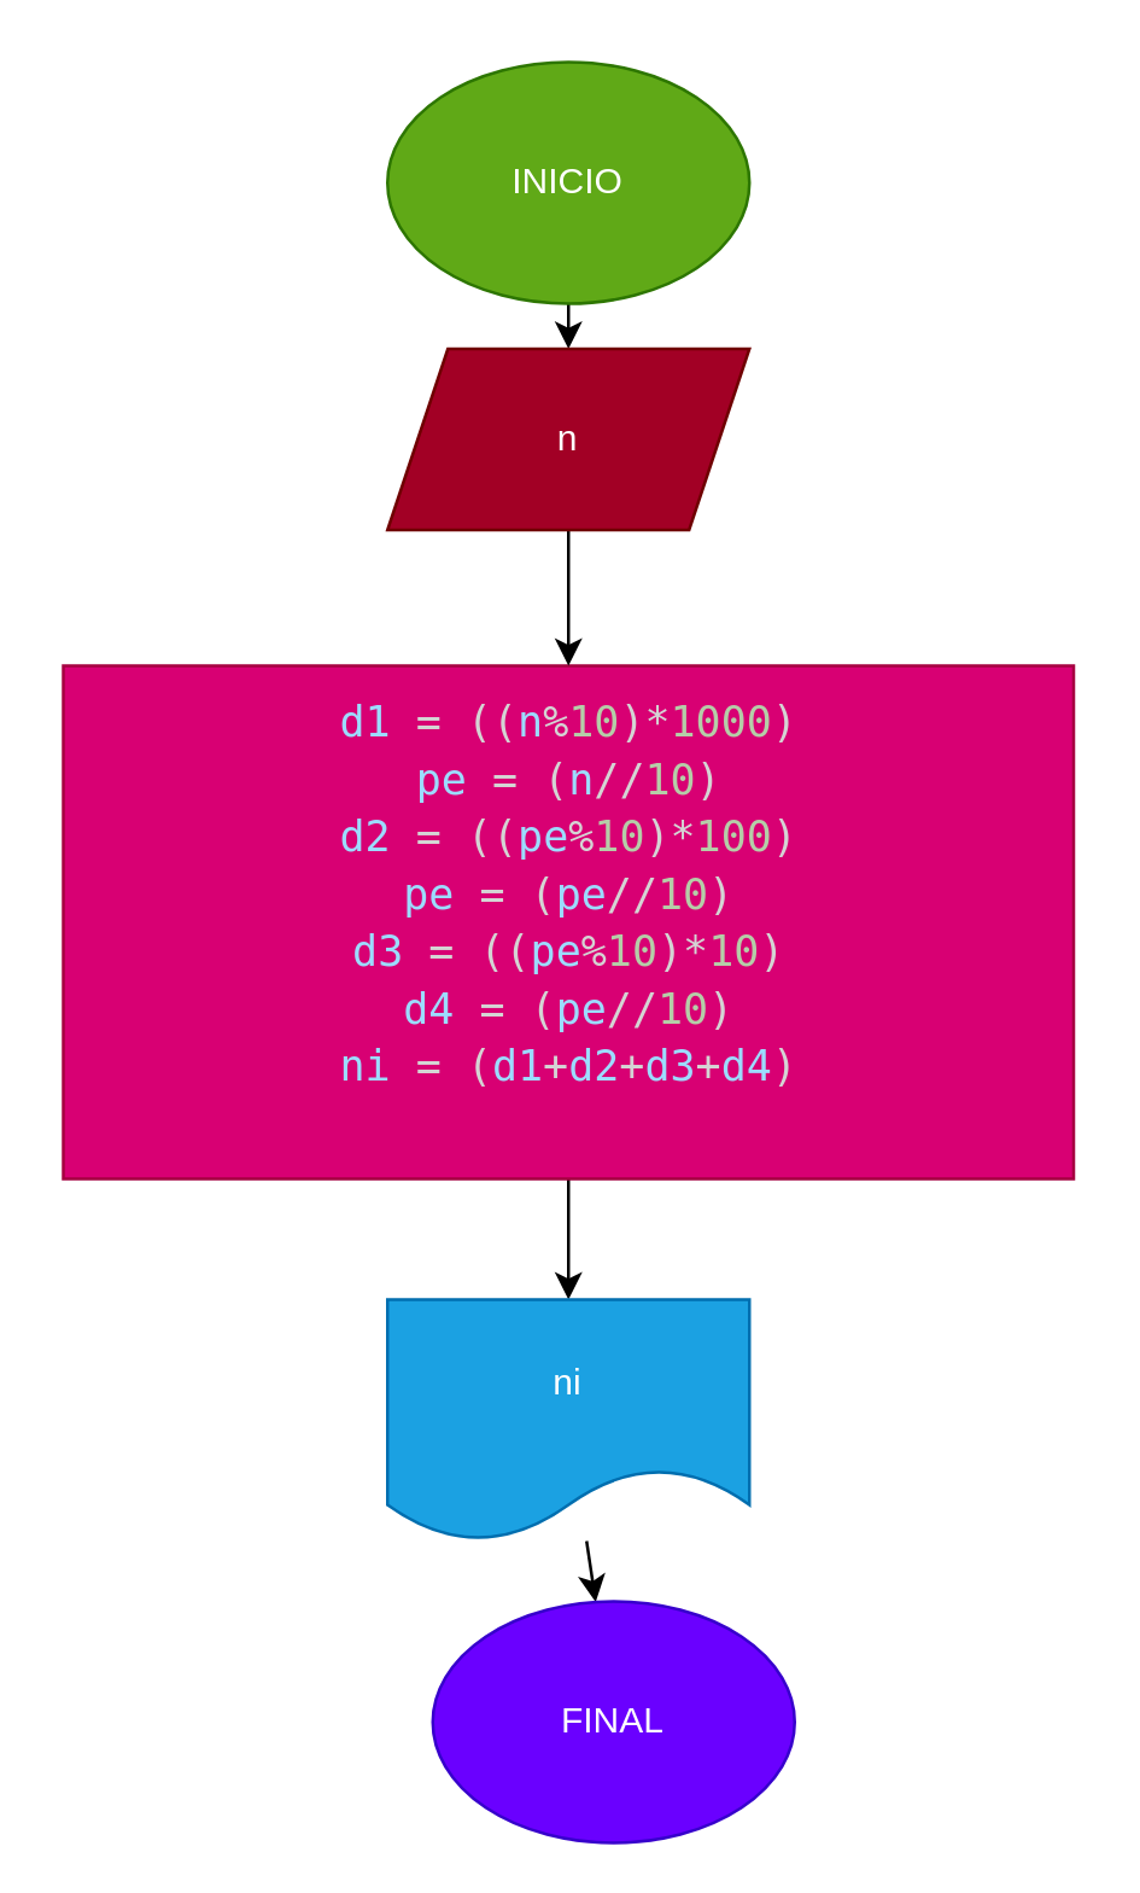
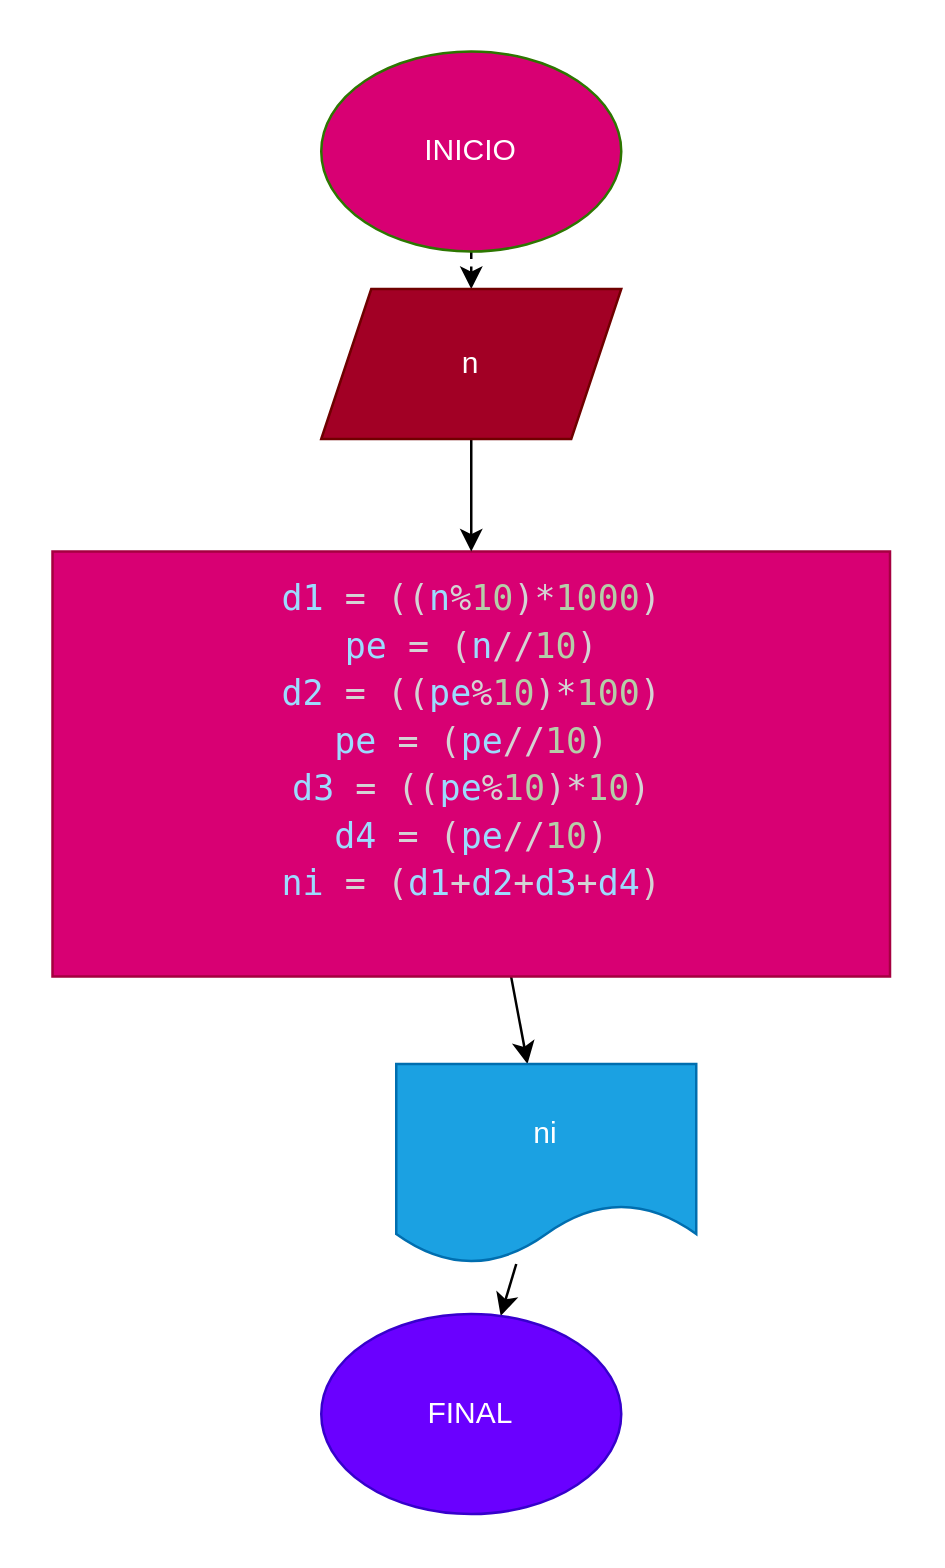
- <mxCell id="3" value="INICIO" style="ellipse;whiteSpace=wrap;html=1;fillColor=#60a917;fontColor=#ffffff;strokeColor=#2D7600;" parent="1" vertex="1"><mxGeometry x="128" y="20" width="120" height="80" as="geometry" /></mxCell>
+ <mxCell id="3" value="INICIO" style="ellipse;whiteSpace=wrap;html=1;fillColor=#d80073;fontColor=#ffffff;strokeColor=#2D7600;" parent="1" vertex="1"><mxGeometry x="128" y="20" width="120" height="80" as="geometry" /></mxCell>
- <mxCell id="2" value="" style="edgeStyle=none;html=1;" parent="1" source="3" target="7" edge="1"><mxGeometry relative="1" as="geometry" /></mxCell>
+ <mxCell id="2" value="" style="edgeStyle=none;html=1;dashed=1;" parent="1" source="3" target="7" edge="1"><mxGeometry relative="1" as="geometry" /></mxCell>
- <mxCell id="9" value="ni" style="shape=document;whiteSpace=wrap;html=1;boundedLbl=1;fillColor=#1ba1e2;fontColor=#ffffff;strokeColor=#006EAF;" parent="1" vertex="1"><mxGeometry x="128" y="430" width="120" height="80" as="geometry" /></mxCell>
+ <mxCell id="9" value="ni" style="shape=document;whiteSpace=wrap;html=1;boundedLbl=1;fillColor=#1ba1e2;fontColor=#ffffff;strokeColor=#006EAF;" parent="1" vertex="1"><mxGeometry x="158" y="425" width="120" height="80" as="geometry" /></mxCell>
- <mxCell id="10" value="FINAL" style="ellipse;whiteSpace=wrap;html=1;fillColor=#6a00ff;fontColor=#ffffff;strokeColor=#3700CC;" parent="1" vertex="1"><mxGeometry x="143" y="530" width="120" height="80" as="geometry" /></mxCell>
+ <mxCell id="10" value="FINAL" style="ellipse;whiteSpace=wrap;html=1;fillColor=#6a00ff;fontColor=#ffffff;strokeColor=#3700CC;" parent="1" vertex="1"><mxGeometry x="128" y="525" width="120" height="80" as="geometry" /></mxCell>
